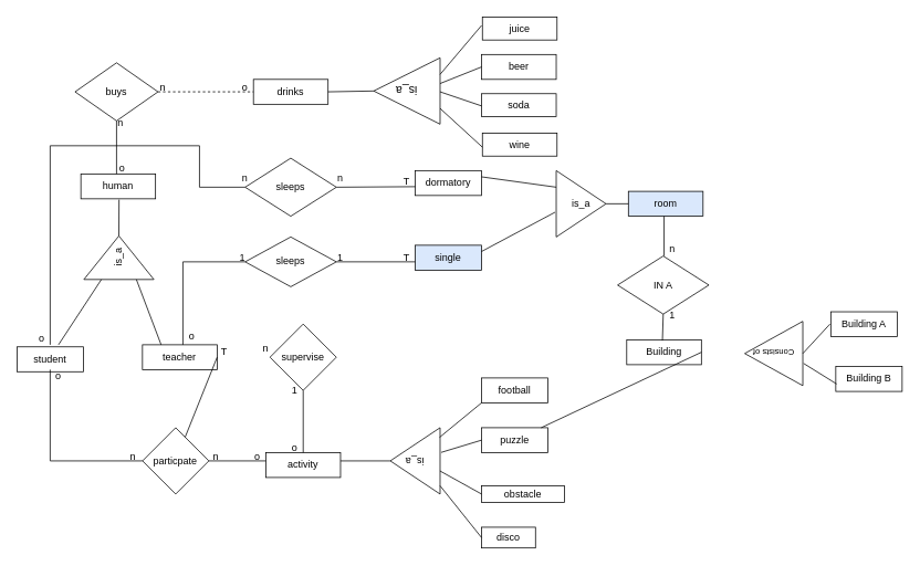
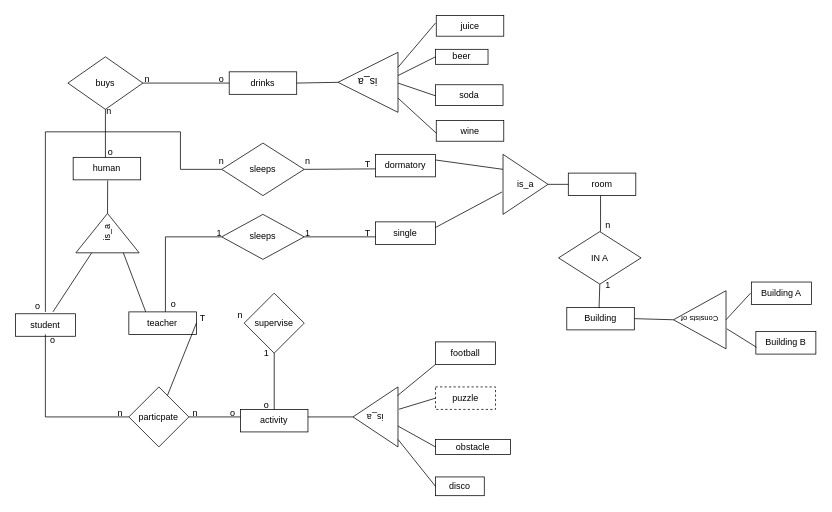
- <mxCell id="63" value="beer" style="rounded=0;whiteSpace=wrap;html=1;" parent="1" vertex="1"><mxGeometry x="580" y="65" width="90" height="30" as="geometry" /></mxCell>
+ <mxCell id="63" value="beer" style="rounded=0;whiteSpace=wrap;html=1;" parent="1" vertex="1"><mxGeometry x="580" y="65" width="70" height="20" as="geometry" /></mxCell>
- <mxCell id="61" value="" style="endArrow=none;html=1;rounded=0;exitX=1;exitY=0.5;exitDx=0;exitDy=0;entryX=0;entryY=0.5;entryDx=0;entryDy=0;dashed=1;" parent="1" source="59" target="60" edge="1"><mxGeometry width="50" height="50" relative="1" as="geometry"><mxPoint x="210" y="105" as="sourcePoint" /><mxPoint x="260" y="55" as="targetPoint" /></mxGeometry></mxCell>
+ <mxCell id="61" value="" style="endArrow=none;html=1;rounded=0;exitX=1;exitY=0.5;exitDx=0;exitDy=0;entryX=0;entryY=0.5;entryDx=0;entryDy=0;" parent="1" source="59" target="60" edge="1"><mxGeometry width="50" height="50" relative="1" as="geometry"><mxPoint x="210" y="105" as="sourcePoint" /><mxPoint x="260" y="55" as="targetPoint" /></mxGeometry></mxCell>
- <mxCell id="18" value="room" style="rounded=0;whiteSpace=wrap;html=1;fillColor=#dae8fc;" parent="1" vertex="1"><mxGeometry x="757" y="230" width="90" height="30" as="geometry" /></mxCell>
+ <mxCell id="18" value="room" style="rounded=0;whiteSpace=wrap;html=1;" parent="1" vertex="1"><mxGeometry x="757" y="230" width="90" height="30" as="geometry" /></mxCell>
- <mxCell id="16" value="single" style="rounded=0;whiteSpace=wrap;html=1;fillColor=#dae8fc;" parent="1" vertex="1"><mxGeometry x="500" y="295" width="80" height="30" as="geometry" /></mxCell>
+ <mxCell id="16" value="single" style="rounded=0;whiteSpace=wrap;html=1;" parent="1" vertex="1"><mxGeometry x="500" y="295" width="80" height="30" as="geometry" /></mxCell>
- <mxCell id="79" value="" style="endArrow=none;html=1;rounded=0;exitX=1;exitY=0.5;exitDx=0;exitDy=0;" edge="1" parent="1" source="76" target="12"><mxGeometry width="50" height="50" relative="1" as="geometry"><mxPoint x="897.25" y="455" as="sourcePoint" /><mxPoint x="897.69" y="419.5" as="targetPoint" /></mxGeometry></mxCell>
+ <mxCell id="79" value="" style="endArrow=none;html=1;rounded=0;exitX=1;exitY=0.5;exitDx=0;exitDy=0;entryX=1;entryY=0.5;entryDx=0;entryDy=0;" edge="1" parent="1" source="76" target="78"><mxGeometry width="50" height="50" relative="1" as="geometry"><mxPoint x="897.25" y="455" as="sourcePoint" /><mxPoint x="897.69" y="419.5" as="targetPoint" /></mxGeometry></mxCell>
- <mxCell id="12" value="puzzle" style="rounded=0;whiteSpace=wrap;html=1;" parent="1" vertex="1"><mxGeometry x="580" y="515" width="80" height="30" as="geometry" /></mxCell>
+ <mxCell id="12" value="puzzle" style="rounded=0;whiteSpace=wrap;html=1;dashed=1;" parent="1" vertex="1"><mxGeometry x="580" y="515" width="80" height="30" as="geometry" /></mxCell>
